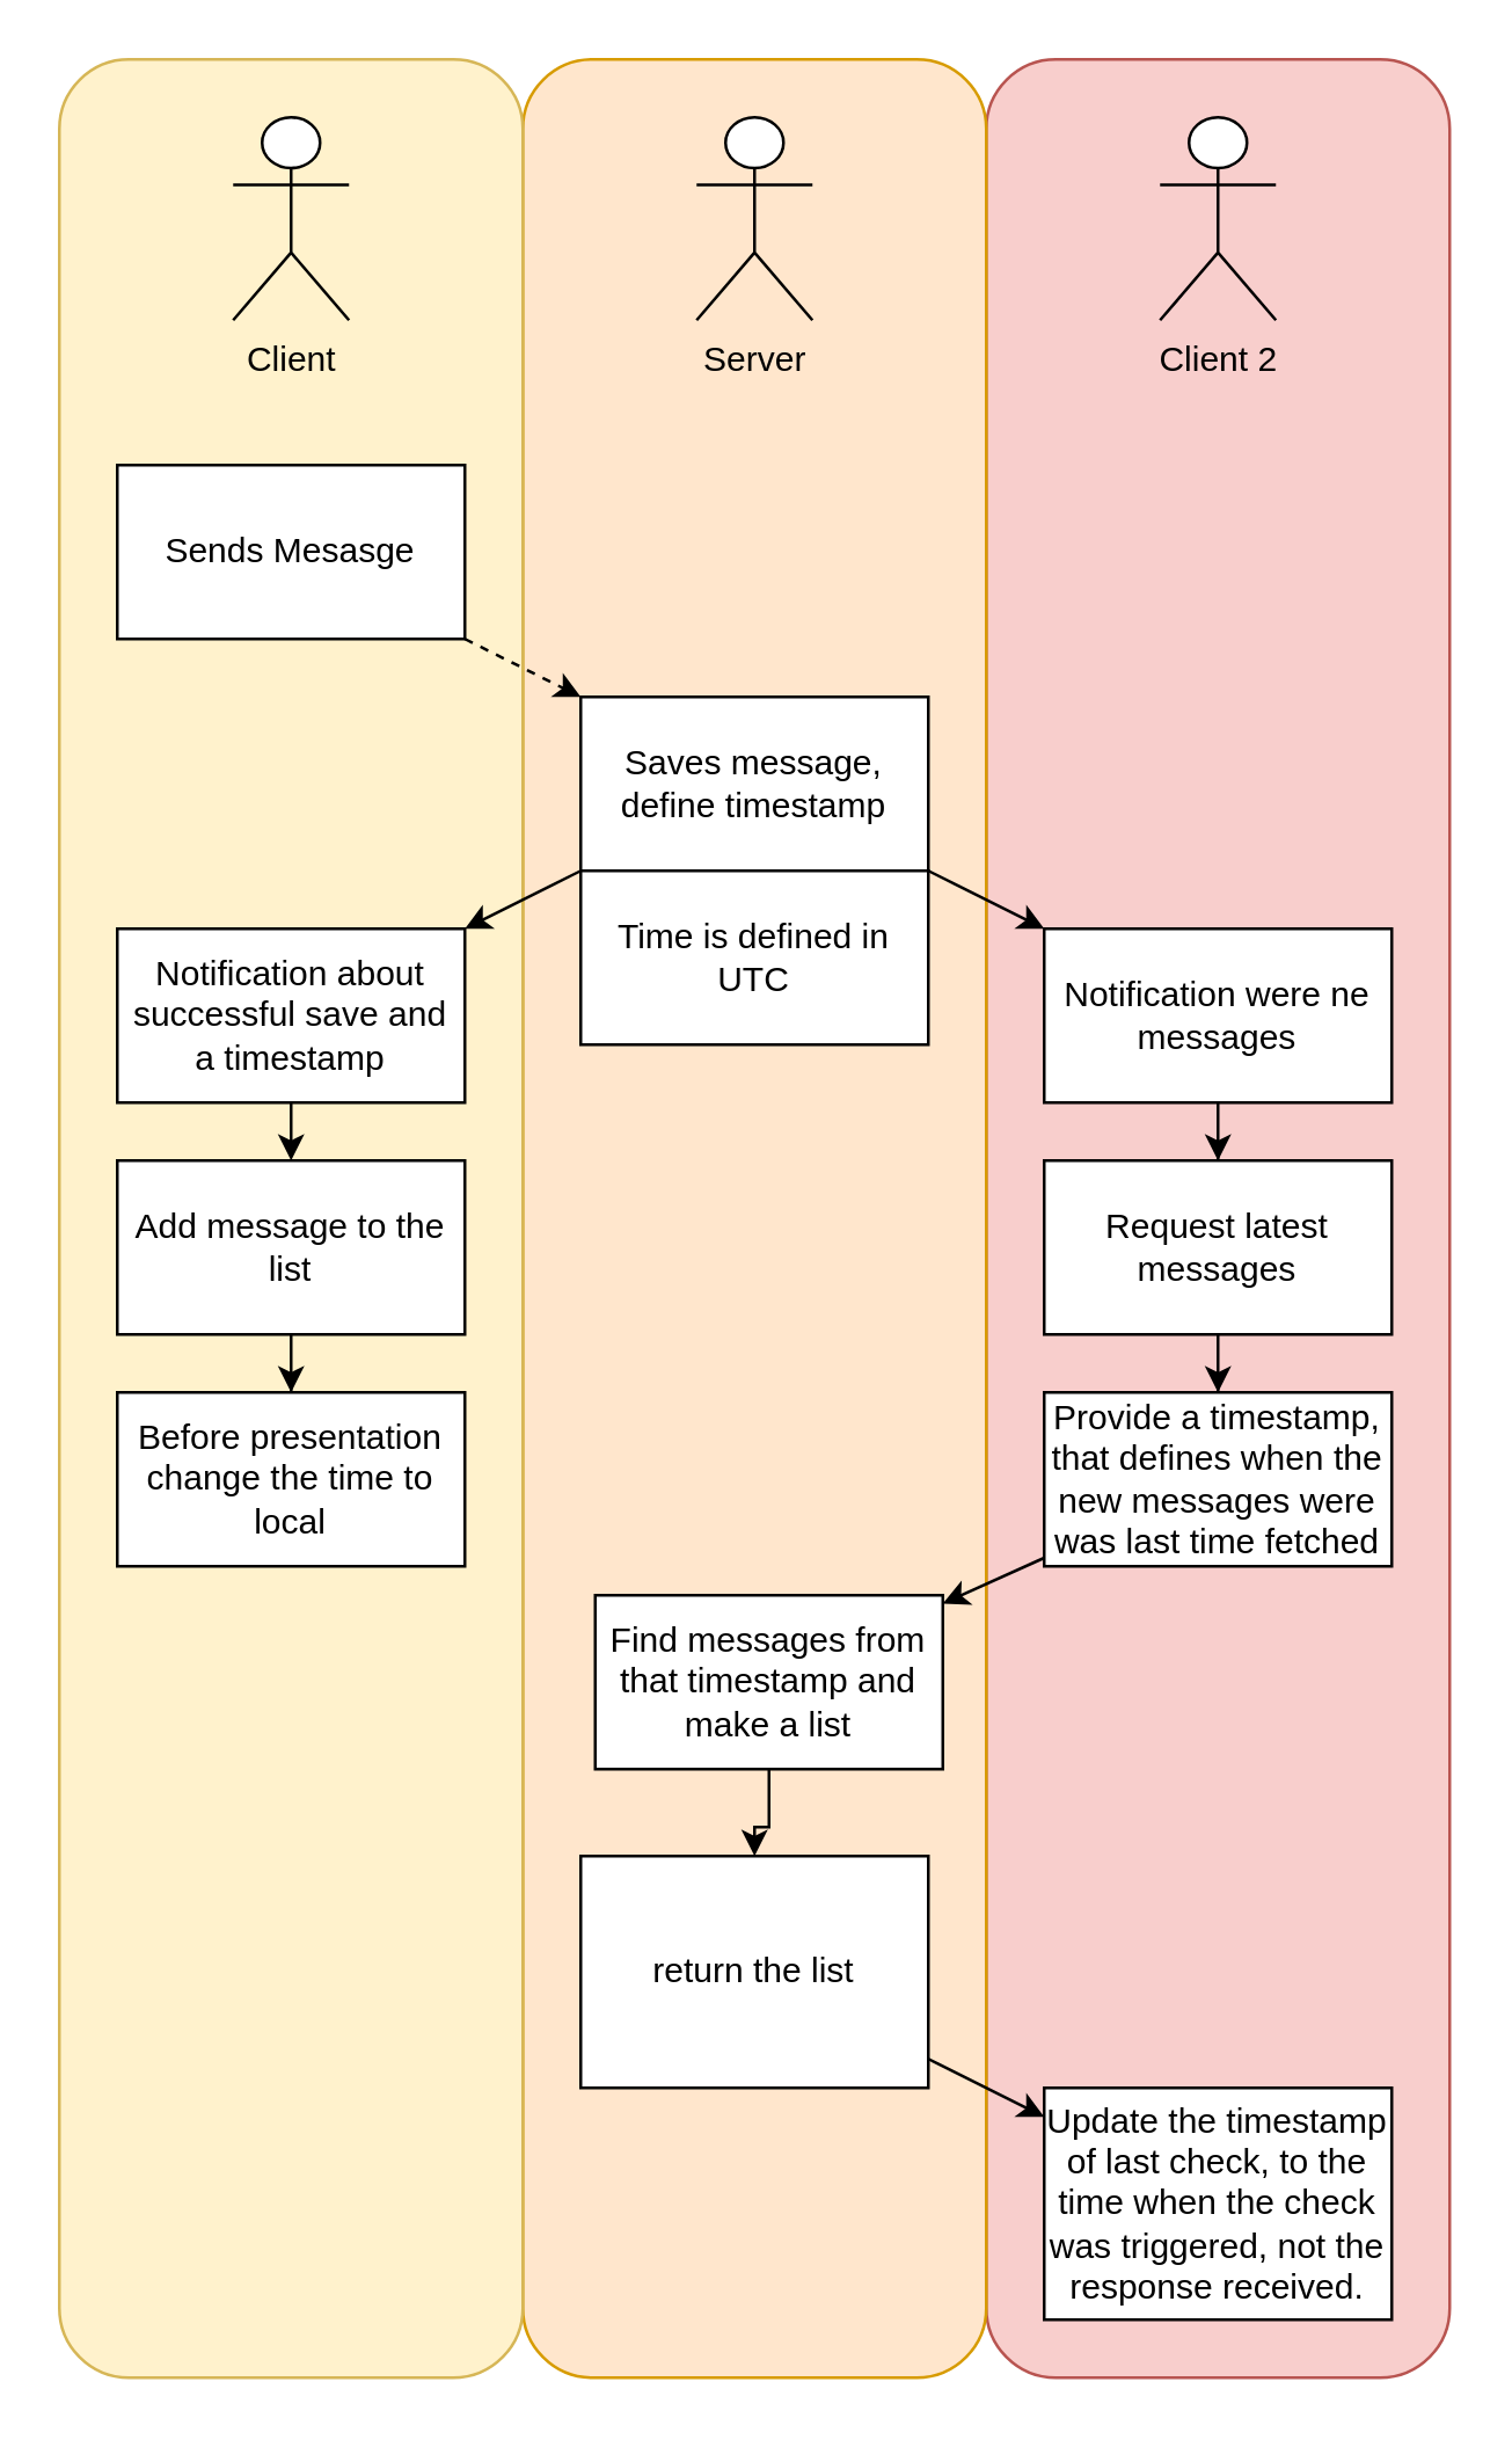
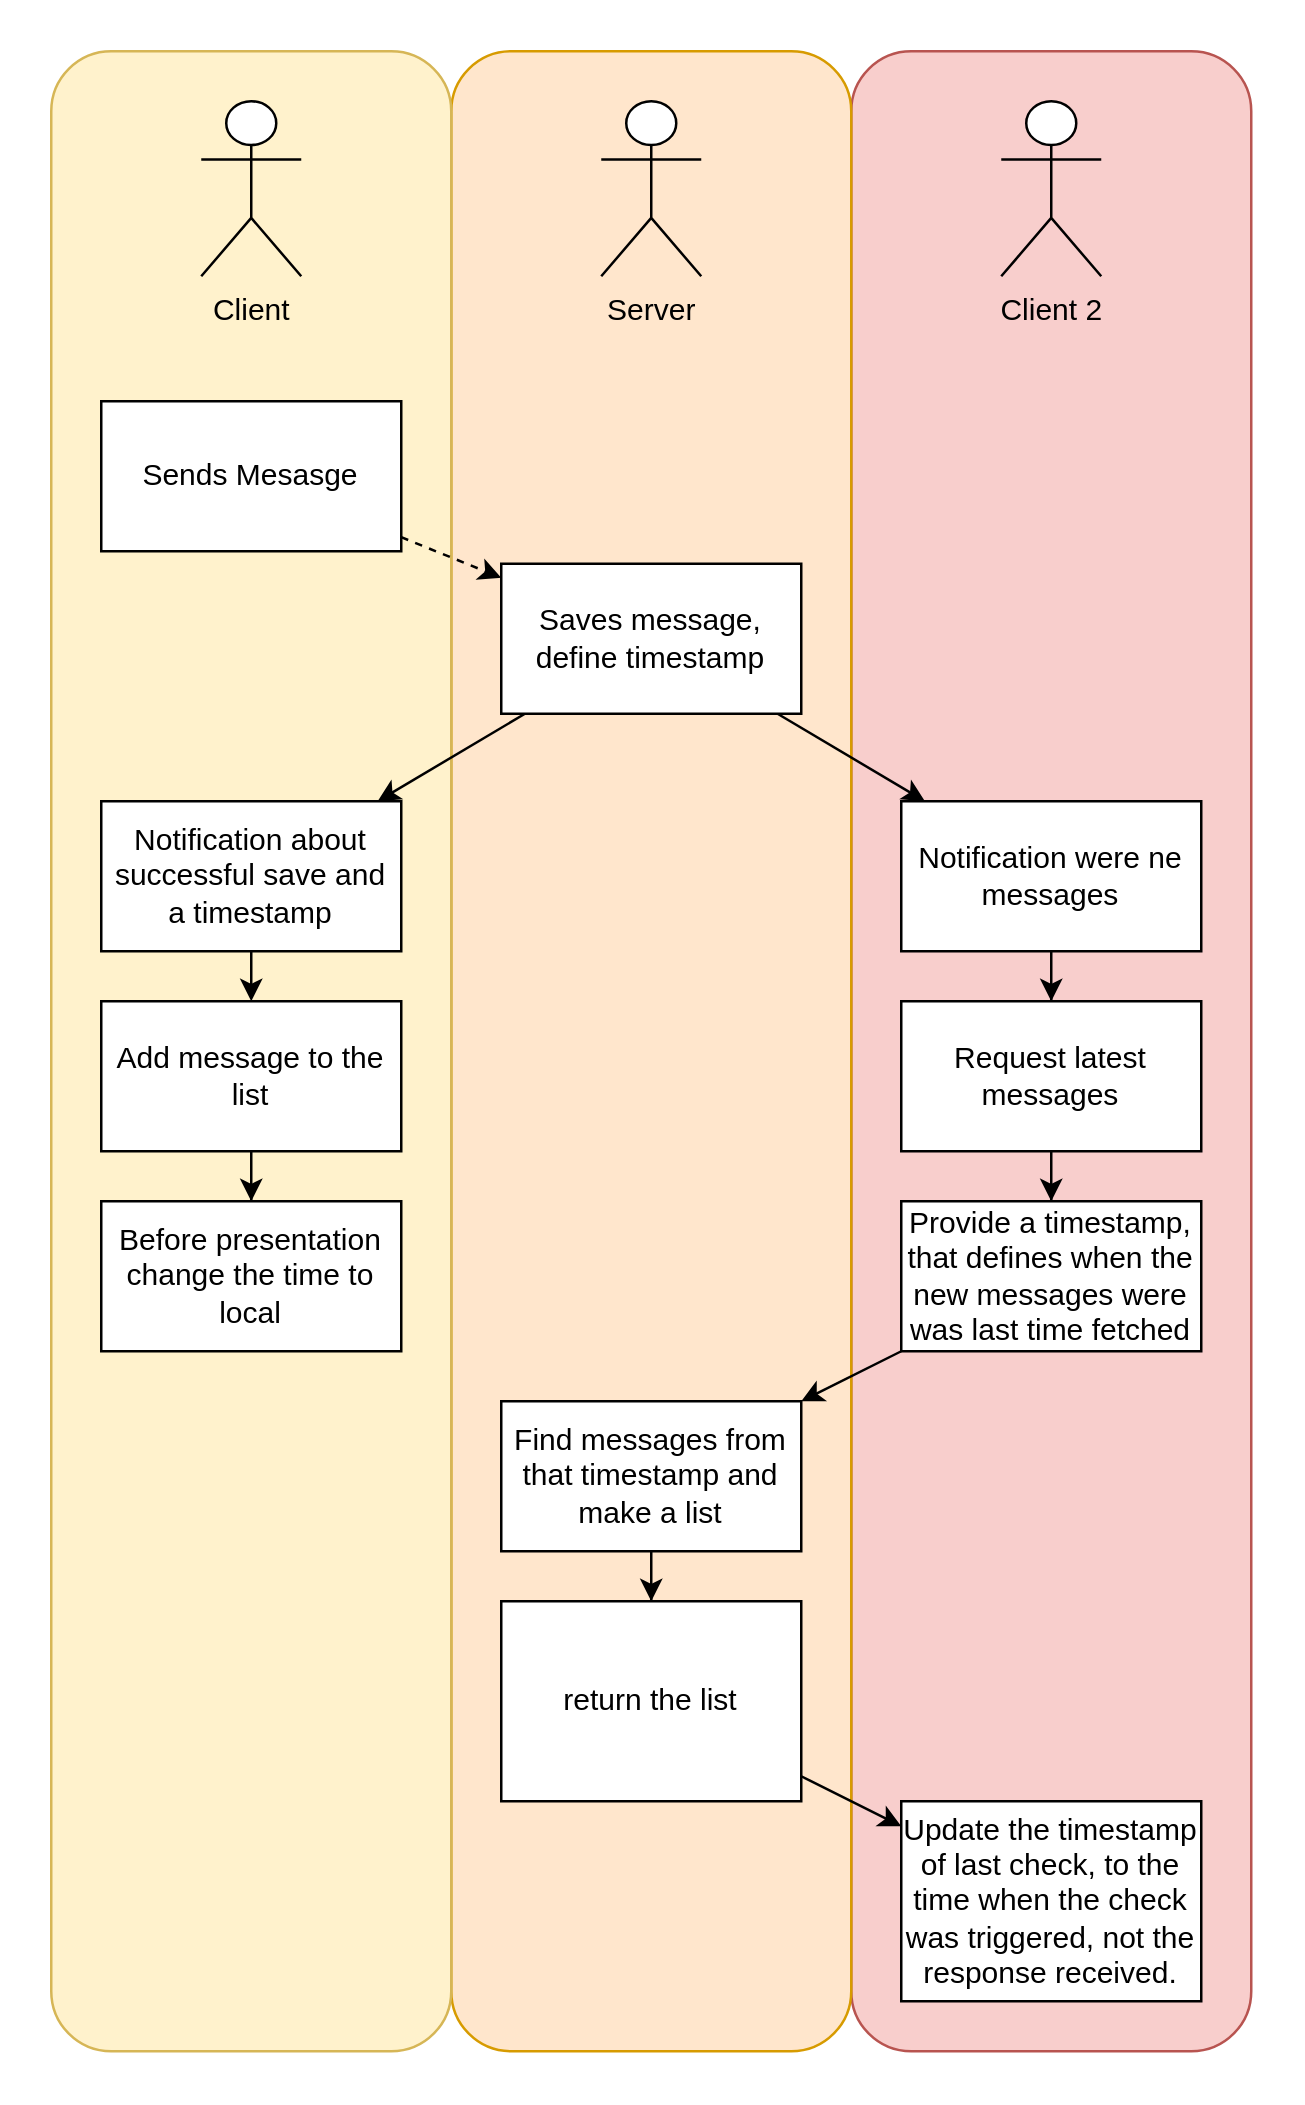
- <mxCell id="12" value="Saves message, define timestamp" style="rounded=0;whiteSpace=wrap;html=1;" vertex="1" parent="1"><mxGeometry x="200" y="240" width="120" height="60" as="geometry" /></mxCell>
+ <mxCell id="12" value="Saves message, define timestamp" style="rounded=0;whiteSpace=wrap;html=1;" vertex="1" parent="1"><mxGeometry x="200" y="225" width="120" height="60" as="geometry" /></mxCell>
- <mxCell id="28" value="Time is defined in UTC" style="rounded=0;whiteSpace=wrap;html=1;" vertex="1" parent="1"><mxGeometry x="200" y="300" width="120" height="60" as="geometry" /></mxCell>
- <mxCell id="24" value="Find messages from that timestamp and make a list" style="rounded=0;whiteSpace=wrap;html=1;" vertex="1" parent="1"><mxGeometry x="205" y="550" width="120" height="60" as="geometry" /></mxCell>
+ <mxCell id="24" value="Find messages from that timestamp and make a list" style="rounded=0;whiteSpace=wrap;html=1;" vertex="1" parent="1"><mxGeometry x="200" y="560" width="120" height="60" as="geometry" /></mxCell>
